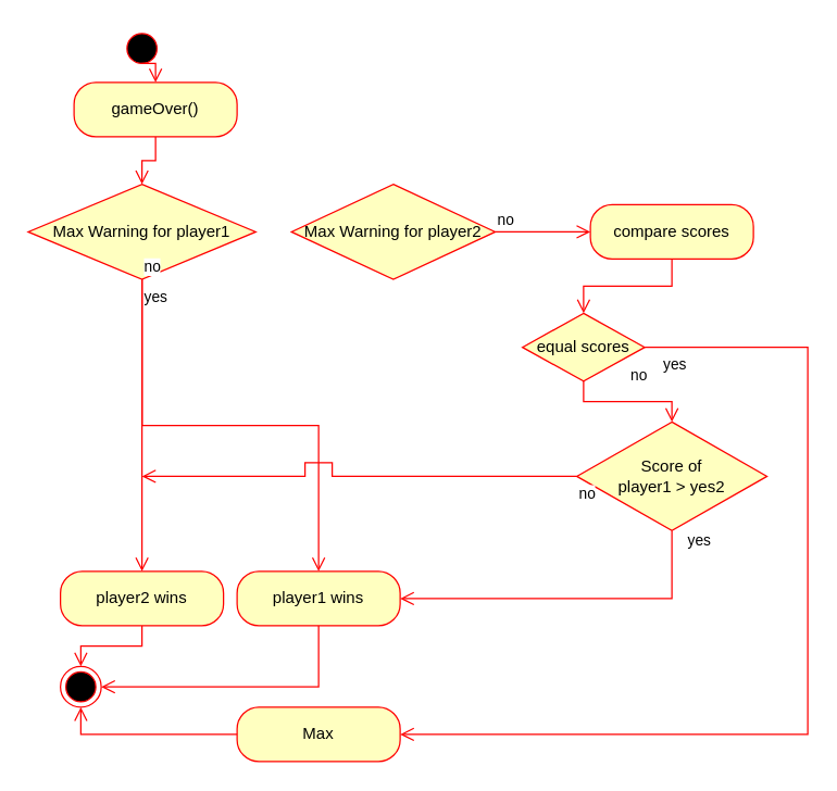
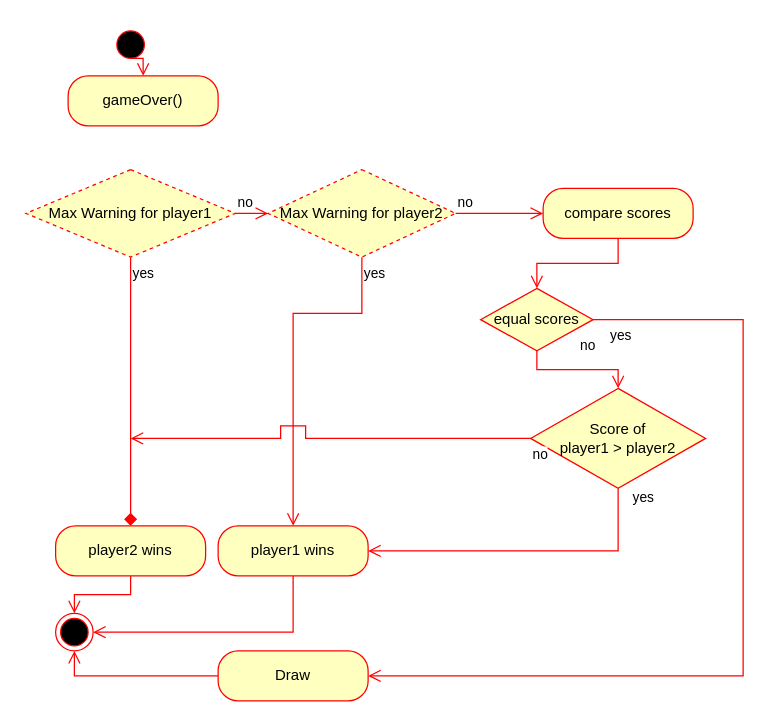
- <mxCell id="3" value="" style="edgeStyle=orthogonalEdgeStyle;html=1;verticalAlign=bottom;endArrow=open;endSize=8;strokeColor=#ff0000;rounded=0;entryX=0.5;entryY=0;entryDx=0;entryDy=0;" edge="1" source="2" parent="1" target="4"><mxGeometry relative="1" as="geometry"><mxPoint x="104" y="210" as="targetPoint" /></mxGeometry></mxCell>
- <mxCell id="4" value="Max Warning for player1" style="rhombus;whiteSpace=wrap;html=1;fontColor=#000000;fillColor=#ffffc0;strokeColor=#ff0000;" vertex="1" parent="1"><mxGeometry x="20.25" y="135" width="167.5" height="70" as="geometry" /></mxCell>
+ <mxCell id="4" value="Max Warning for player1" style="rhombus;whiteSpace=wrap;html=1;fontColor=#000000;fillColor=#ffffc0;strokeColor=#ff0000;dashed=1;" vertex="1" parent="1"><mxGeometry x="20.25" y="135" width="167.5" height="70" as="geometry" /></mxCell>
- <mxCell id="13" value="Max Warning for player2" style="rhombus;whiteSpace=wrap;html=1;fontColor=#000000;fillColor=#ffffc0;strokeColor=#ff0000;" vertex="1" parent="1"><mxGeometry x="214" y="135" width="150" height="70" as="geometry" /></mxCell>
+ <mxCell id="13" value="Max Warning for player2" style="rhombus;whiteSpace=wrap;html=1;fontColor=#000000;fillColor=#ffffc0;strokeColor=#ff0000;dashed=1;" vertex="1" parent="1"><mxGeometry x="214" y="135" width="150" height="70" as="geometry" /></mxCell>
+ <mxCell id="15" value="yes" style="edgeStyle=orthogonalEdgeStyle;html=1;align=left;verticalAlign=top;endArrow=open;endSize=8;strokeColor=#ff0000;rounded=0;entryX=0.5;entryY=0;entryDx=0;entryDy=0;" edge="1" source="13" parent="1" target="8"><mxGeometry x="-1" relative="1" as="geometry"><mxPoint x="284" y="390" as="targetPoint" /><Array as="points"><mxPoint x="289" y="250" /><mxPoint x="234" y="250" /></Array></mxGeometry></mxCell>
- <mxCell id="5" value="no" style="edgeStyle=orthogonalEdgeStyle;html=1;align=left;verticalAlign=bottom;endArrow=open;endSize=8;strokeColor=#ff0000;rounded=0;" edge="1" source="4" parent="1" target="8"><mxGeometry x="-1" relative="1" as="geometry"><mxPoint x="314" y="240" as="targetPoint" /></mxGeometry></mxCell>
+ <mxCell id="5" value="no" style="edgeStyle=orthogonalEdgeStyle;html=1;align=left;verticalAlign=bottom;endArrow=open;endSize=8;strokeColor=#ff0000;rounded=0;entryX=0;entryY=0.5;entryDx=0;entryDy=0;" edge="1" source="4" parent="1" target="13"><mxGeometry x="-1" relative="1" as="geometry"><mxPoint x="314" y="240" as="targetPoint" /></mxGeometry></mxCell>
- <mxCell id="24" value="Score of &lt;br&gt;player1 &amp;gt; yes2" style="rhombus;whiteSpace=wrap;html=1;fontColor=#000000;fillColor=#ffffc0;strokeColor=#ff0000;" vertex="1" parent="1"><mxGeometry x="424" y="310" width="140" height="80" as="geometry" /></mxCell>
+ <mxCell id="24" value="Score of &lt;br&gt;player1 &amp;gt; player2" style="rhombus;whiteSpace=wrap;html=1;fontColor=#000000;fillColor=#ffffc0;strokeColor=#ff0000;" vertex="1" parent="1"><mxGeometry x="424" y="310" width="140" height="80" as="geometry" /></mxCell>
- <mxCell id="20" value="yes" style="edgeStyle=orthogonalEdgeStyle;html=1;align=left;verticalAlign=top;endArrow=open;endSize=8;strokeColor=#ff0000;rounded=0;exitX=0.5;exitY=1;exitDx=0;exitDy=0;entryX=0.5;entryY=0;entryDx=0;entryDy=0;" edge="1" parent="1" source="4" target="11"><mxGeometry x="-1" relative="1" as="geometry"><mxPoint x="134" y="420" as="targetPoint" /><mxPoint x="99" y="260" as="sourcePoint" /><Array as="points"><mxPoint x="104" y="370" /><mxPoint x="104" y="370" /></Array></mxGeometry></mxCell>
+ <mxCell id="20" value="yes" style="edgeStyle=orthogonalEdgeStyle;html=1;align=left;verticalAlign=top;endArrow=diamond;endSize=8;strokeColor=#ff0000;rounded=0;exitX=0.5;exitY=1;exitDx=0;exitDy=0;entryX=0.5;entryY=0;entryDx=0;entryDy=0;" edge="1" parent="1" source="4" target="11"><mxGeometry x="-1" relative="1" as="geometry"><mxPoint x="134" y="420" as="targetPoint" /><mxPoint x="99" y="260" as="sourcePoint" /><Array as="points"><mxPoint x="104" y="370" /><mxPoint x="104" y="370" /></Array></mxGeometry></mxCell>
- <mxCell id="18" value="Max" style="rounded=1;whiteSpace=wrap;html=1;arcSize=40;fontColor=#000000;fillColor=#ffffc0;strokeColor=#ff0000;" vertex="1" parent="1"><mxGeometry x="174" y="520" width="120" height="40" as="geometry" /></mxCell>
+ <mxCell id="18" value="Draw" style="rounded=1;whiteSpace=wrap;html=1;arcSize=40;fontColor=#000000;fillColor=#ffffc0;strokeColor=#ff0000;" vertex="1" parent="1"><mxGeometry x="174" y="520" width="120" height="40" as="geometry" /></mxCell>
